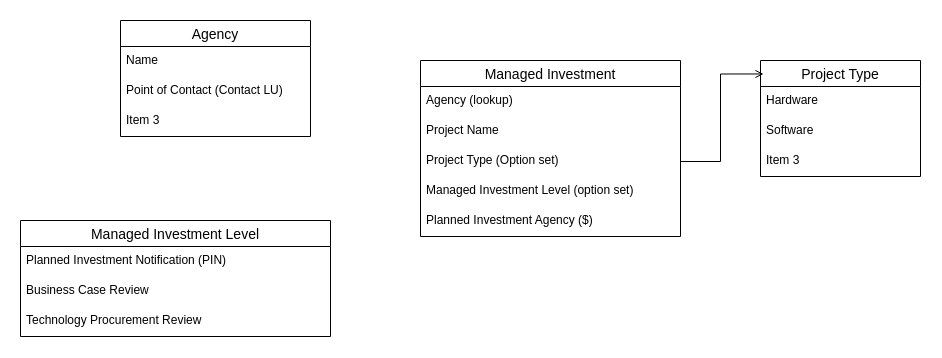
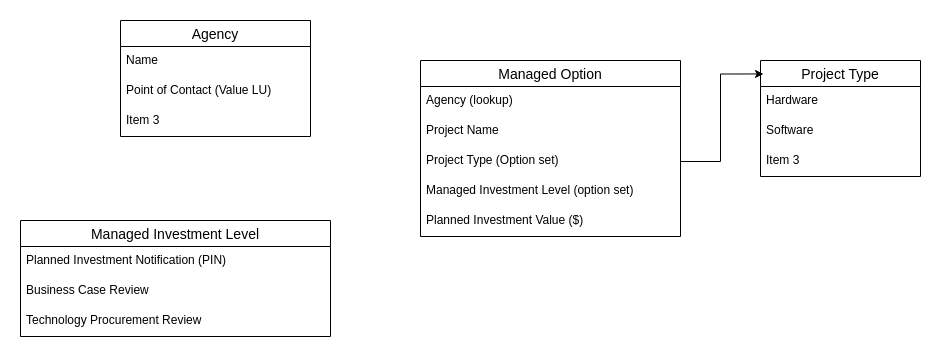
- <mxCell id="2" value="Managed Investment" style="swimlane;fontStyle=0;childLayout=stackLayout;horizontal=1;startSize=26;horizontalStack=0;resizeParent=1;resizeParentMax=0;resizeLast=0;collapsible=1;marginBottom=0;align=center;fontSize=14;" parent="1" vertex="1"><mxGeometry x="420" y="60" width="260" height="176" as="geometry" /></mxCell>
+ <mxCell id="2" value="Managed Option" style="swimlane;fontStyle=0;childLayout=stackLayout;horizontal=1;startSize=26;horizontalStack=0;resizeParent=1;resizeParentMax=0;resizeLast=0;collapsible=1;marginBottom=0;align=center;fontSize=14;" parent="1" vertex="1"><mxGeometry x="420" y="60" width="260" height="176" as="geometry" /></mxCell>
- <mxCell id="16" style="edgeStyle=orthogonalEdgeStyle;rounded=0;orthogonalLoop=1;jettySize=auto;html=1;exitX=1;exitY=0.5;exitDx=0;exitDy=0;entryX=0.019;entryY=0.116;entryDx=0;entryDy=0;entryPerimeter=0;endArrow=open;" parent="1" source="5" target="12" edge="1"><mxGeometry relative="1" as="geometry" /></mxCell>
+ <mxCell id="16" style="edgeStyle=orthogonalEdgeStyle;rounded=0;orthogonalLoop=1;jettySize=auto;html=1;exitX=1;exitY=0.5;exitDx=0;exitDy=0;entryX=0.019;entryY=0.116;entryDx=0;entryDy=0;entryPerimeter=0;" parent="1" source="5" target="12" edge="1"><mxGeometry relative="1" as="geometry" /></mxCell>
- <mxCell id="10" value="Point of Contact (Contact LU)" style="text;strokeColor=none;fillColor=none;spacingLeft=4;spacingRight=4;overflow=hidden;rotatable=0;points=[[0,0.5],[1,0.5]];portConstraint=eastwest;fontSize=12;" parent="8" vertex="1"><mxGeometry y="56" width="190" height="30" as="geometry" /></mxCell>
+ <mxCell id="10" value="Point of Contact (Value LU)" style="text;strokeColor=none;fillColor=none;spacingLeft=4;spacingRight=4;overflow=hidden;rotatable=0;points=[[0,0.5],[1,0.5]];portConstraint=eastwest;fontSize=12;" parent="8" vertex="1"><mxGeometry y="56" width="190" height="30" as="geometry" /></mxCell>
- <mxCell id="7" value="Planned Investment Agency ($)" style="text;strokeColor=none;fillColor=none;spacingLeft=4;spacingRight=4;overflow=hidden;rotatable=0;points=[[0,0.5],[1,0.5]];portConstraint=eastwest;fontSize=12;" vertex="1" parent="2"><mxGeometry y="146" width="260" height="30" as="geometry" /></mxCell>
+ <mxCell id="7" value="Planned Investment Value ($)" style="text;strokeColor=none;fillColor=none;spacingLeft=4;spacingRight=4;overflow=hidden;rotatable=0;points=[[0,0.5],[1,0.5]];portConstraint=eastwest;fontSize=12;" vertex="1" parent="2"><mxGeometry y="146" width="260" height="30" as="geometry" /></mxCell>
